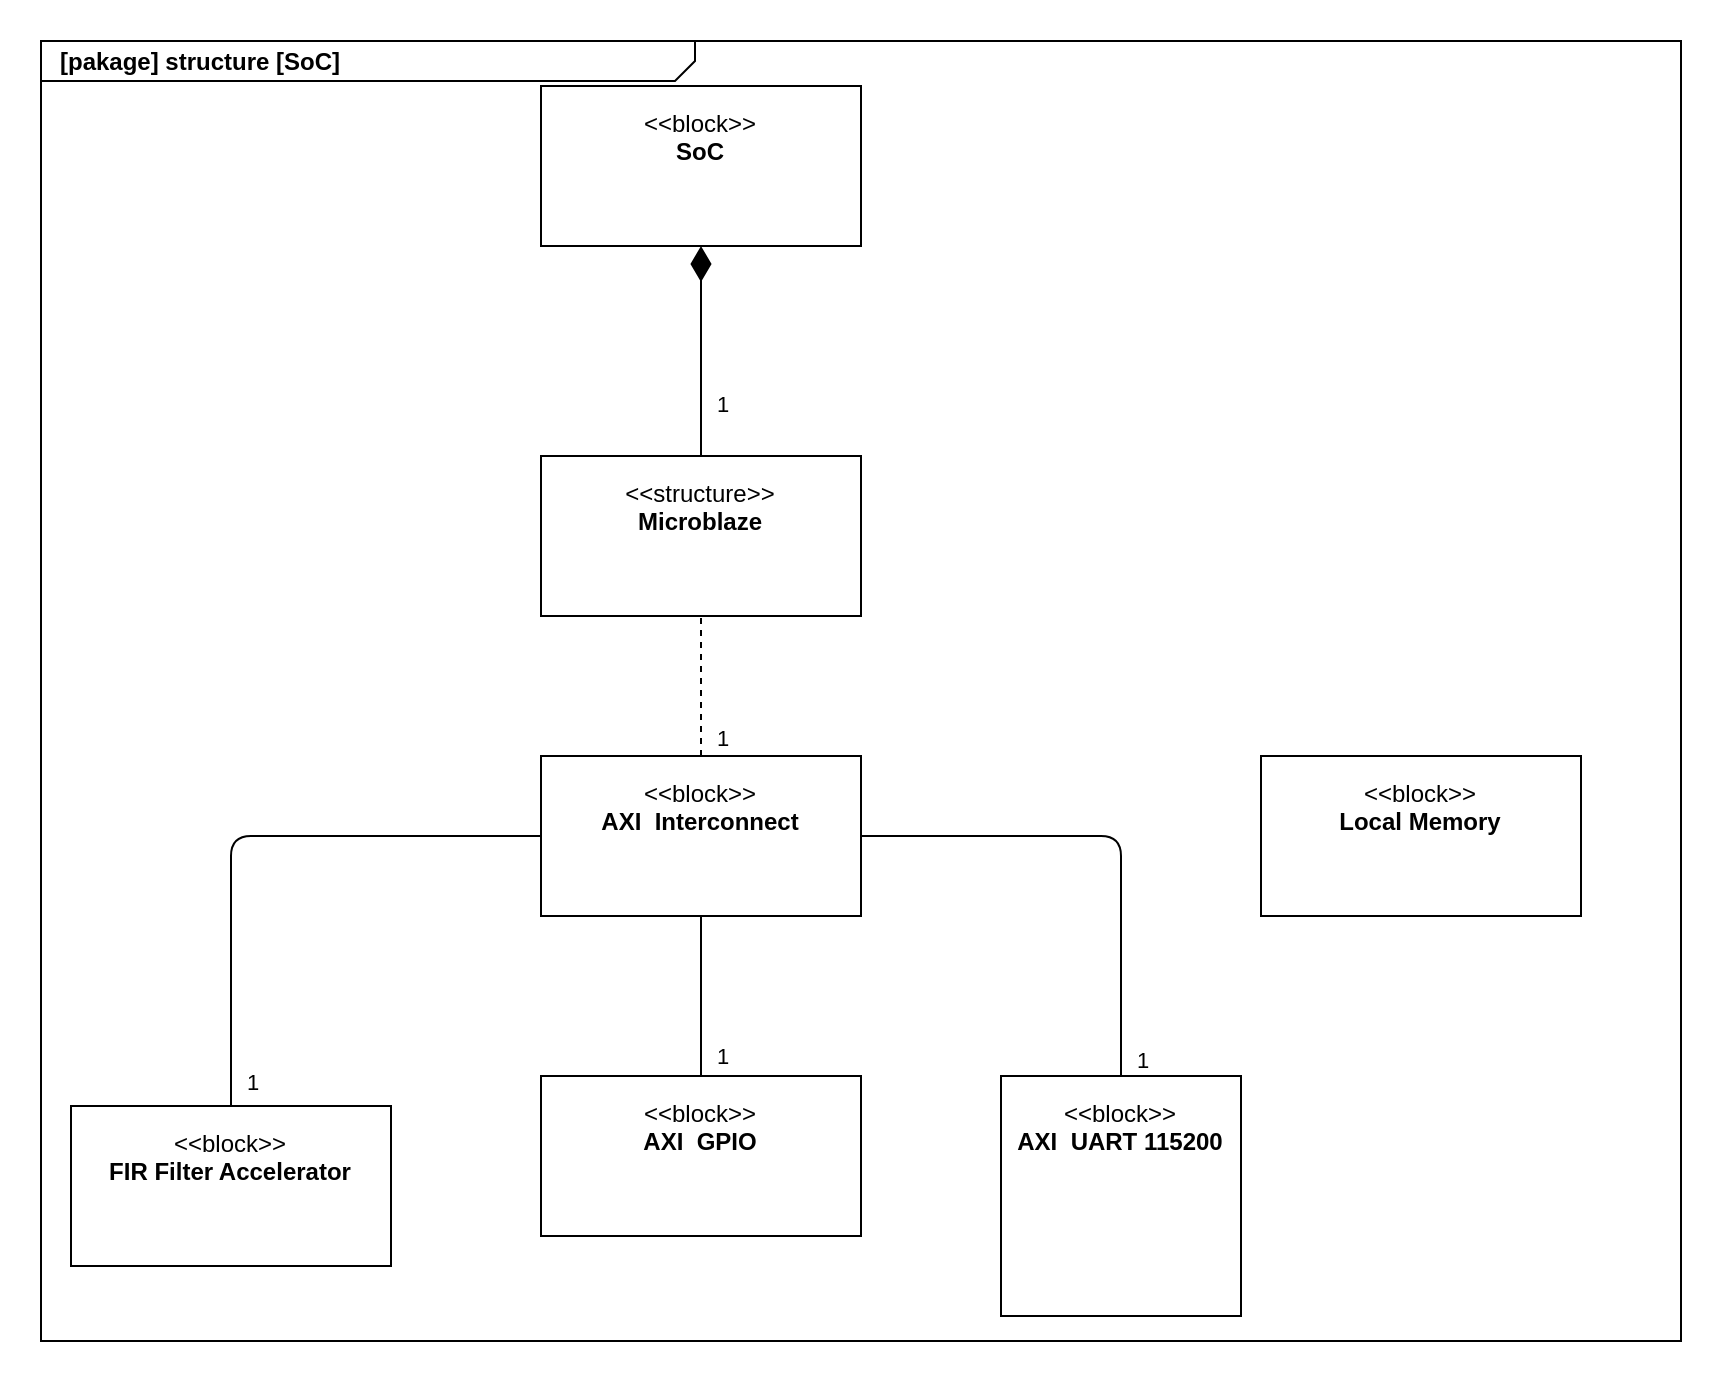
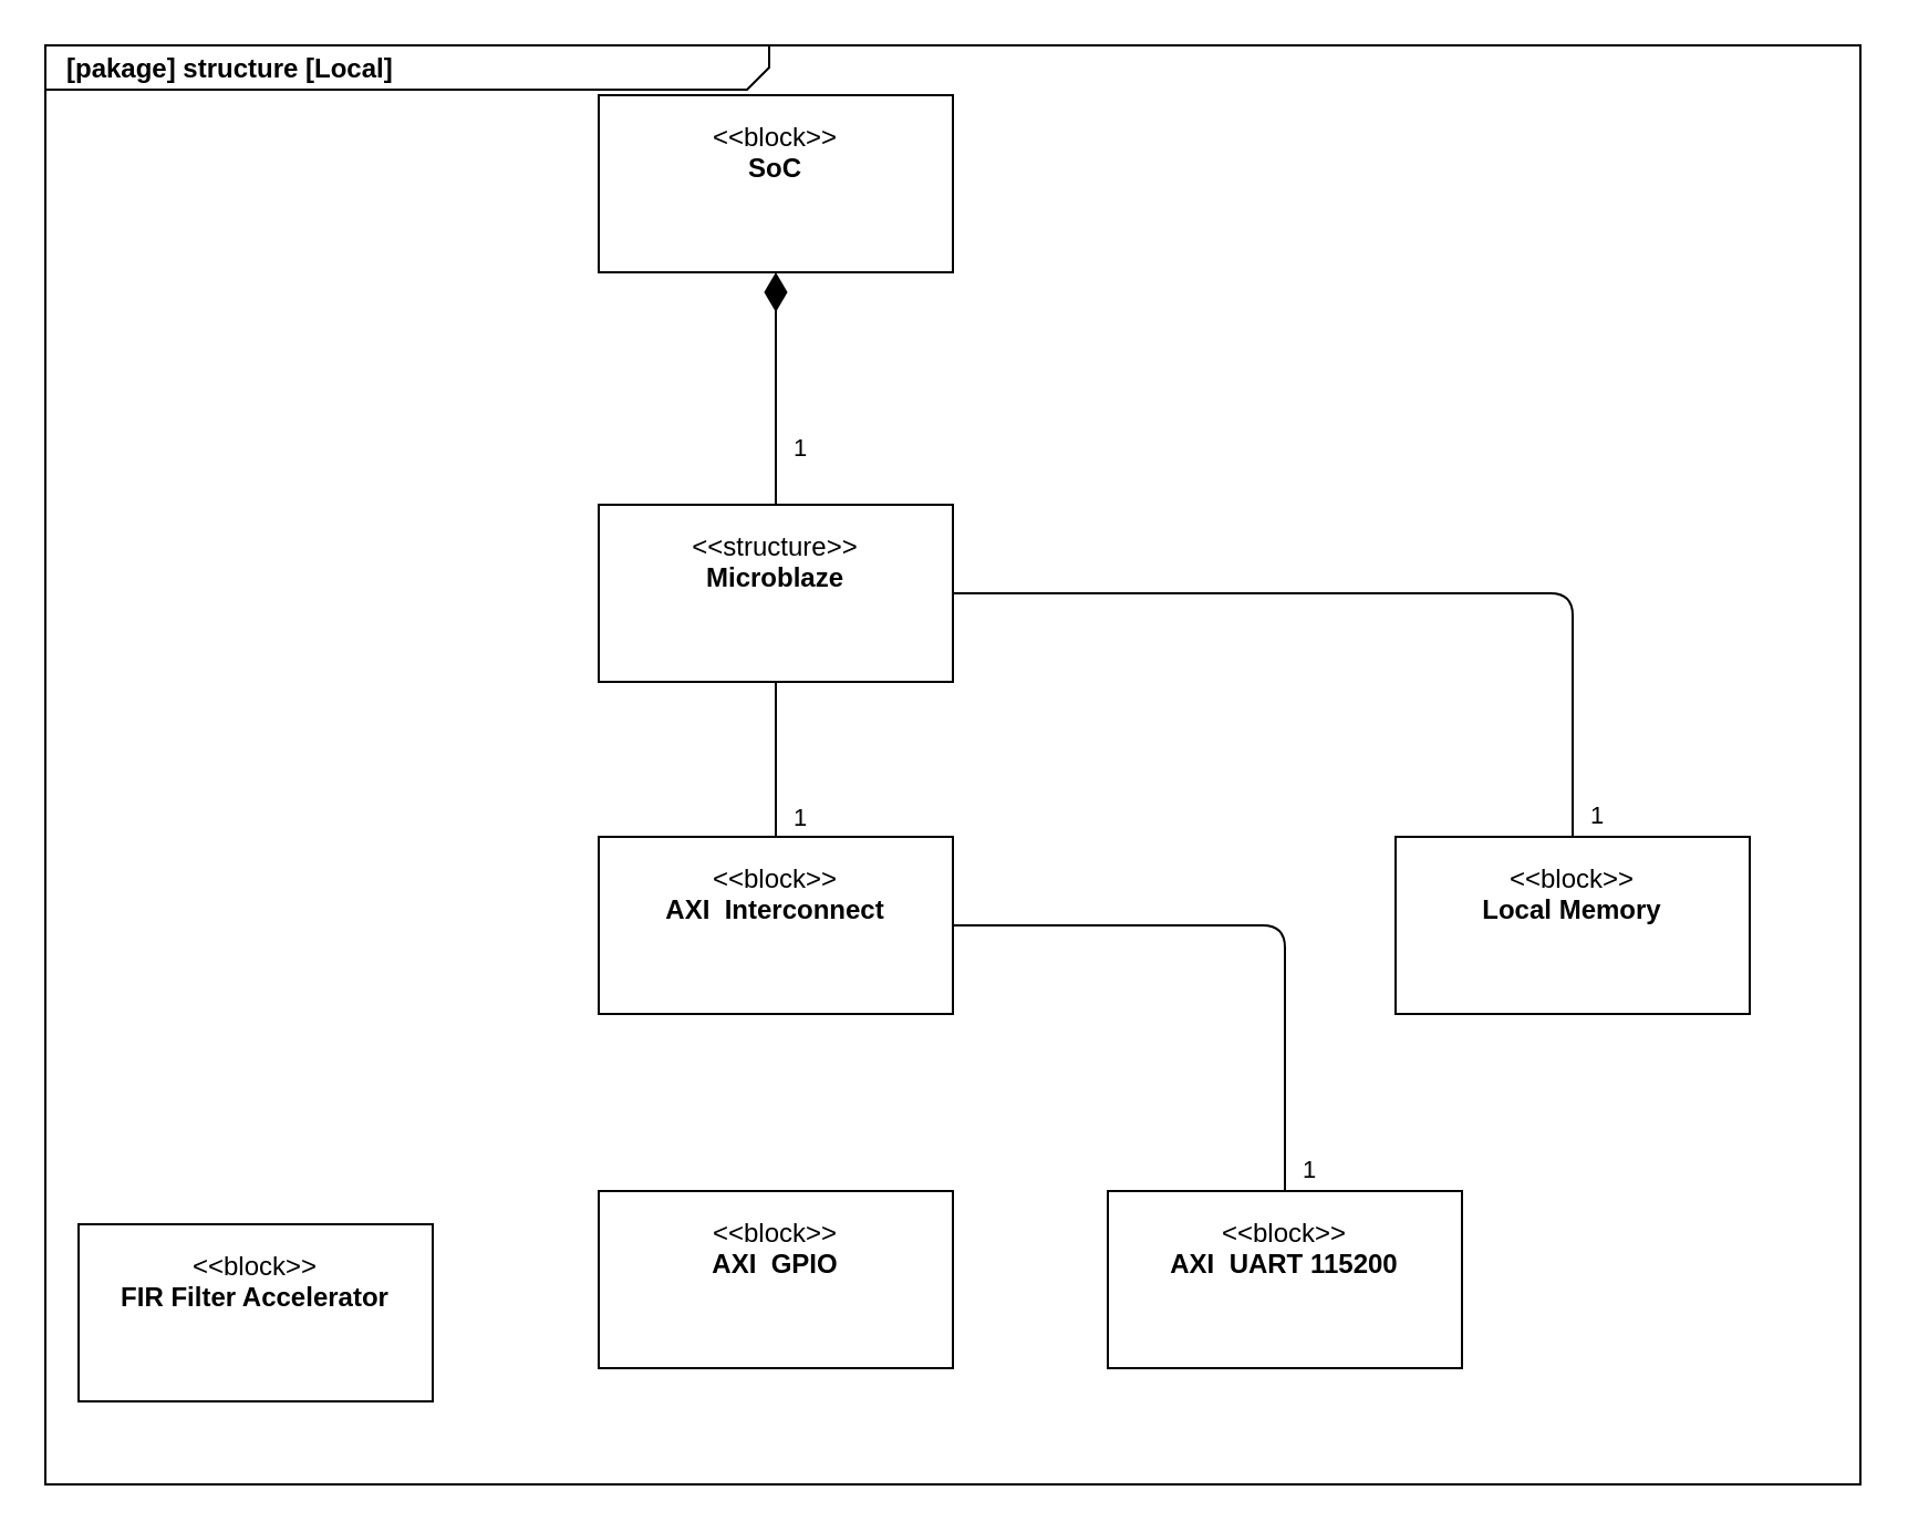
- <mxCell id="2" value="&lt;p style=&quot;margin: 0px ; margin-top: 4px ; margin-left: 10px ; text-align: left&quot;&gt;&lt;b&gt;[pakage] structure [SoC]&lt;/b&gt;&lt;/p&gt;" style="html=1;strokeWidth=1;shape=mxgraph.sysml.package;html=1;overflow=fill;whiteSpace=wrap;fillColor=none;gradientColor=none;fontSize=12;align=center;labelX=327.64;" vertex="1" parent="1"><mxGeometry x="20" y="20" width="820" height="650" as="geometry" /></mxCell>
+ <mxCell id="2" value="&lt;p style=&quot;margin: 0px ; margin-top: 4px ; margin-left: 10px ; text-align: left&quot;&gt;&lt;b&gt;[pakage] structure [Local]&lt;/b&gt;&lt;/p&gt;" style="html=1;strokeWidth=1;shape=mxgraph.sysml.package;html=1;overflow=fill;whiteSpace=wrap;fillColor=none;gradientColor=none;fontSize=12;align=center;labelX=327.64;" vertex="1" parent="1"><mxGeometry x="20" y="20" width="820" height="650" as="geometry" /></mxCell>
+ <mxCell id="16" value="" style="endArrow=none;html=1;rounded=1;exitX=0.5;exitY=0;exitDx=0;exitDy=0;entryX=1;entryY=0.5;entryDx=0;entryDy=0;edgeStyle=orthogonalEdgeStyle;" edge="1" parent="1" source="6" target="4"><mxGeometry width="50" height="50" relative="1" as="geometry"><mxPoint x="240" y="390" as="sourcePoint" /><mxPoint x="240" y="320" as="targetPoint" /></mxGeometry></mxCell>
+ <mxCell id="17" value="1" style="edgeLabel;html=1;align=center;verticalAlign=middle;resizable=0;points=[];" connectable="0" vertex="1" parent="16"><mxGeometry x="-0.793" y="2" relative="1" as="geometry"><mxPoint x="12" y="30" as="offset" /></mxGeometry></mxCell>
- <mxCell id="12" value="" style="endArrow=none;html=1;rounded=0;exitX=0.5;exitY=0;exitDx=0;exitDy=0;entryX=0.5;entryY=1;entryDx=0;entryDy=0;dashed=1;" edge="1" parent="1" source="5" target="4"><mxGeometry width="50" height="50" relative="1" as="geometry"><mxPoint x="490" y="470" as="sourcePoint" /><mxPoint x="540" y="420" as="targetPoint" /></mxGeometry></mxCell>
+ <mxCell id="12" value="" style="endArrow=none;html=1;rounded=0;exitX=0.5;exitY=0;exitDx=0;exitDy=0;entryX=0.5;entryY=1;entryDx=0;entryDy=0;" edge="1" parent="1" source="5" target="4"><mxGeometry width="50" height="50" relative="1" as="geometry"><mxPoint x="490" y="470" as="sourcePoint" /><mxPoint x="540" y="420" as="targetPoint" /></mxGeometry></mxCell>
- <mxCell id="18" value="" style="endArrow=none;html=1;rounded=1;exitX=0.5;exitY=0;exitDx=0;exitDy=0;entryX=0;entryY=0.5;entryDx=0;entryDy=0;edgeStyle=orthogonalEdgeStyle;" edge="1" parent="1" source="9" target="5"><mxGeometry width="50" height="50" relative="1" as="geometry"><mxPoint x="470" y="370" as="sourcePoint" /><mxPoint x="520" y="320" as="targetPoint" /></mxGeometry></mxCell>
- <mxCell id="19" value="1" style="edgeLabel;html=1;align=center;verticalAlign=middle;resizable=0;points=[];" connectable="0" vertex="1" parent="18"><mxGeometry x="-0.756" y="1" relative="1" as="geometry"><mxPoint x="11" y="23" as="offset" /></mxGeometry></mxCell>
- <mxCell id="14" value="" style="endArrow=none;html=1;rounded=0;entryX=0.5;entryY=1;entryDx=0;entryDy=0;" edge="1" parent="1" source="7" target="5"><mxGeometry width="50" height="50" relative="1" as="geometry"><mxPoint x="230" y="380" as="sourcePoint" /><mxPoint x="230" y="310" as="targetPoint" /></mxGeometry></mxCell>
- <mxCell id="15" value="1" style="edgeLabel;html=1;align=center;verticalAlign=middle;resizable=0;points=[];" connectable="0" vertex="1" parent="14"><mxGeometry x="-0.404" relative="1" as="geometry"><mxPoint x="10" y="14" as="offset" /></mxGeometry></mxCell>
- <mxCell id="8" value="&lt;p&gt;&amp;lt;&amp;lt;block&amp;gt;&amp;gt;&lt;br&gt;&lt;b&gt;AXI&amp;nbsp; UART 115200&lt;/b&gt;&lt;/p&gt;" style="shape=rect;html=1;overflow=fill;whiteSpace=wrap;align=center;" vertex="1" parent="1"><mxGeometry x="500" y="537.5" width="120" height="120" as="geometry" /></mxCell>
+ <mxCell id="8" value="&lt;p&gt;&amp;lt;&amp;lt;block&amp;gt;&amp;gt;&lt;br&gt;&lt;b&gt;AXI&amp;nbsp; UART 115200&lt;/b&gt;&lt;/p&gt;" style="shape=rect;html=1;overflow=fill;whiteSpace=wrap;align=center;" vertex="1" parent="1"><mxGeometry x="500" y="537.5" width="160" height="80" as="geometry" /></mxCell>
